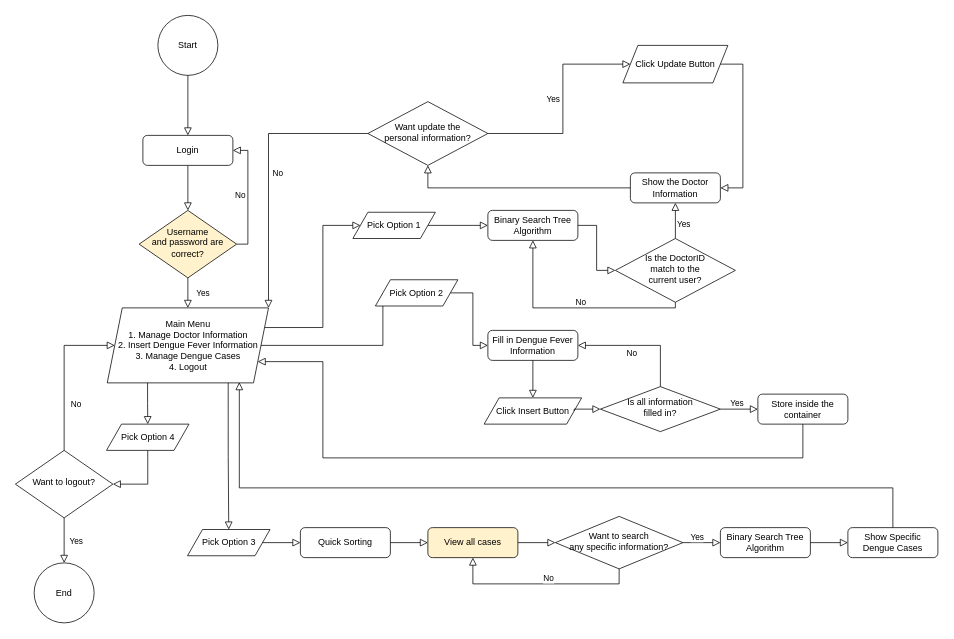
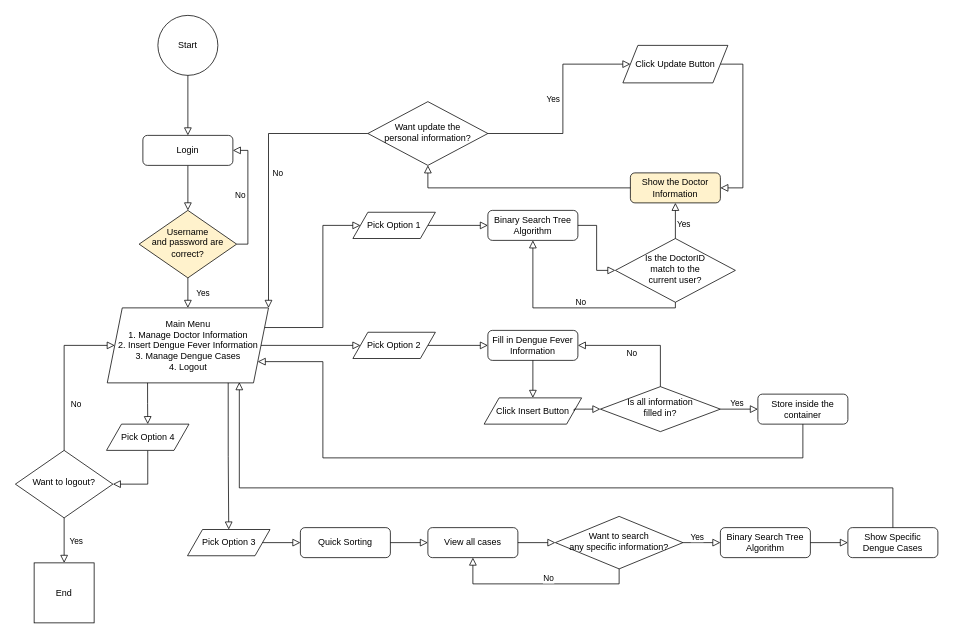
- <mxCell id="26" value="Show the Doctor Information" style="rounded=1;whiteSpace=wrap;html=1;fontSize=12;glass=0;strokeWidth=1;shadow=0;" parent="1" vertex="1"><mxGeometry x="840" y="230" width="120" height="40" as="geometry" /></mxCell>
+ <mxCell id="26" value="Show the Doctor Information" style="rounded=1;whiteSpace=wrap;html=1;fontSize=12;glass=0;strokeWidth=1;shadow=0;fillColor=#fff2cc;" parent="1" vertex="1"><mxGeometry x="840" y="230" width="120" height="40" as="geometry" /></mxCell>
- <mxCell id="39" value="Pick Option 2" style="shape=parallelogram;perimeter=parallelogramPerimeter;whiteSpace=wrap;html=1;fixedSize=1;" parent="1" vertex="1"><mxGeometry x="500" y="372.5" width="110" height="35" as="geometry" /></mxCell>
+ <mxCell id="39" value="Pick Option 2" style="shape=parallelogram;perimeter=parallelogramPerimeter;whiteSpace=wrap;html=1;fixedSize=1;" parent="1" vertex="1"><mxGeometry x="470" y="442.5" width="110" height="35" as="geometry" /></mxCell>
- <mxCell id="57" value="View all cases" style="rounded=1;whiteSpace=wrap;html=1;fontSize=12;glass=0;strokeWidth=1;shadow=0;fillColor=#fff2cc;" parent="1" vertex="1"><mxGeometry x="570" y="703" width="120" height="40" as="geometry" /></mxCell>
+ <mxCell id="57" value="View all cases" style="rounded=1;whiteSpace=wrap;html=1;fontSize=12;glass=0;strokeWidth=1;shadow=0;" parent="1" vertex="1"><mxGeometry x="570" y="703" width="120" height="40" as="geometry" /></mxCell>
- <mxCell id="17" value="End" style="ellipse;whiteSpace=wrap;html=1;aspect=fixed;" parent="1" vertex="1"><mxGeometry x="45" y="750" width="80" height="80" as="geometry" /></mxCell>
+ <mxCell id="17" value="End" style="whiteSpace=wrap;html=1;aspect=fixed;rounded=0;" parent="1" vertex="1"><mxGeometry x="45" y="750" width="80" height="80" as="geometry" /></mxCell>
